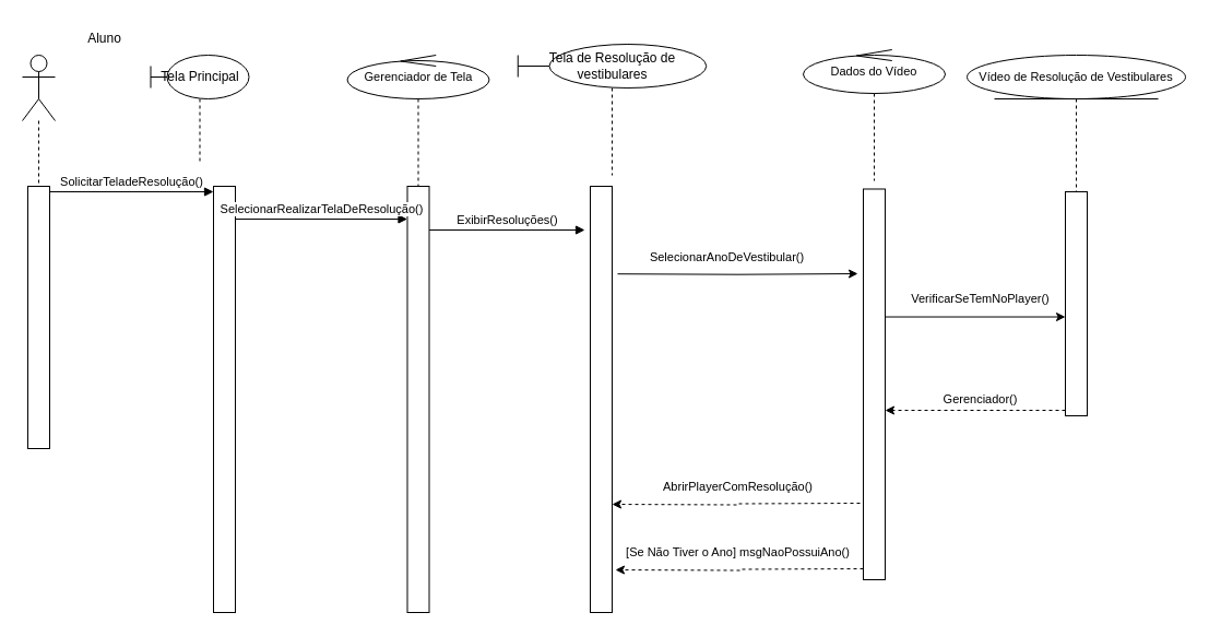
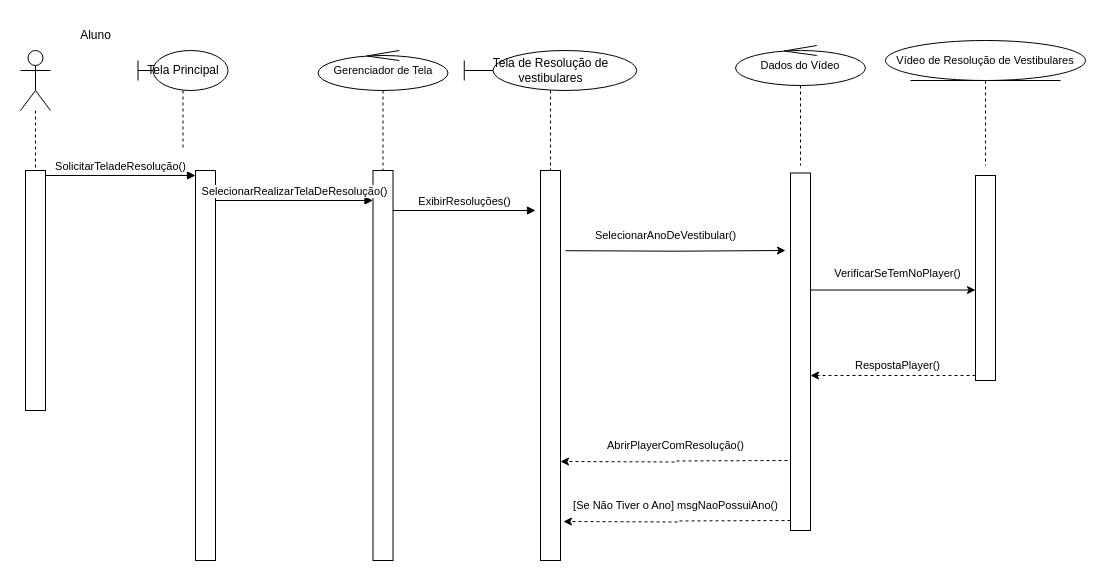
- <mxCell id="13" value="Tela de Resolução de vestibulares" style="shape=umlLifeline;perimeter=lifelinePerimeter;whiteSpace=wrap;html=1;container=1;dropTarget=0;collapsible=0;recursiveResize=0;outlineConnect=0;portConstraint=eastwest;newEdgeStyle={&quot;curved&quot;:0,&quot;rounded&quot;:0};participant=umlBoundary;" vertex="1" parent="1"><mxGeometry x="473.75" y="40" width="172.5" height="120" as="geometry" /></mxCell>
+ <mxCell id="13" value="Tela de Resolução de vestibulares" style="shape=umlLifeline;perimeter=lifelinePerimeter;whiteSpace=wrap;html=1;container=1;dropTarget=0;collapsible=0;recursiveResize=0;outlineConnect=0;portConstraint=eastwest;newEdgeStyle={&quot;curved&quot;:0,&quot;rounded&quot;:0};participant=umlBoundary;" vertex="1" parent="1"><mxGeometry x="463.75" y="50" width="172.5" height="120" as="geometry" /></mxCell>
- <mxCell id="15" value="Vídeo de Resolução de Vestibulares" style="shape=umlLifeline;perimeter=lifelinePerimeter;whiteSpace=wrap;html=1;container=1;dropTarget=0;collapsible=0;recursiveResize=0;outlineConnect=0;portConstraint=eastwest;newEdgeStyle={&quot;curved&quot;:0,&quot;rounded&quot;:0};participant=umlEntity;fontFamily=Helvetica;fontSize=11;fontColor=default;labelBackgroundColor=default;" vertex="1" parent="1"><mxGeometry x="885" y="50" width="200" height="125" as="geometry" /></mxCell>
+ <mxCell id="15" value="Vídeo de Resolução de Vestibulares" style="shape=umlLifeline;perimeter=lifelinePerimeter;whiteSpace=wrap;html=1;container=1;dropTarget=0;collapsible=0;recursiveResize=0;outlineConnect=0;portConstraint=eastwest;newEdgeStyle={&quot;curved&quot;:0,&quot;rounded&quot;:0};participant=umlEntity;fontFamily=Helvetica;fontSize=11;fontColor=default;labelBackgroundColor=default;" vertex="1" parent="1"><mxGeometry x="885" y="40" width="200" height="125" as="geometry" /></mxCell>
- <mxCell id="23" value="Gerenciador()" style="text;html=1;align=center;verticalAlign=middle;resizable=0;points=[];autosize=1;strokeColor=none;fillColor=none;fontFamily=Helvetica;fontSize=11;fontColor=default;labelBackgroundColor=default;" vertex="1" parent="1"><mxGeometry x="842" y="350" width="110" height="30" as="geometry" /></mxCell>
+ <mxCell id="23" value="RespostaPlayer()" style="text;html=1;align=center;verticalAlign=middle;resizable=0;points=[];autosize=1;strokeColor=none;fillColor=none;fontFamily=Helvetica;fontSize=11;fontColor=default;labelBackgroundColor=default;" vertex="1" parent="1"><mxGeometry x="842" y="350" width="110" height="30" as="geometry" /></mxCell>
